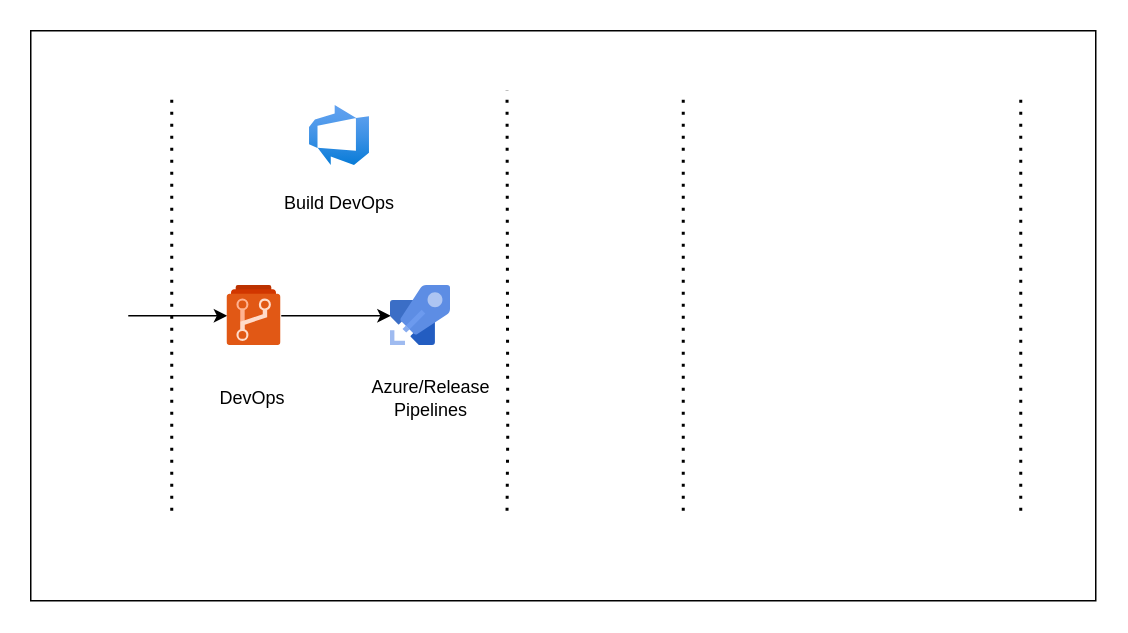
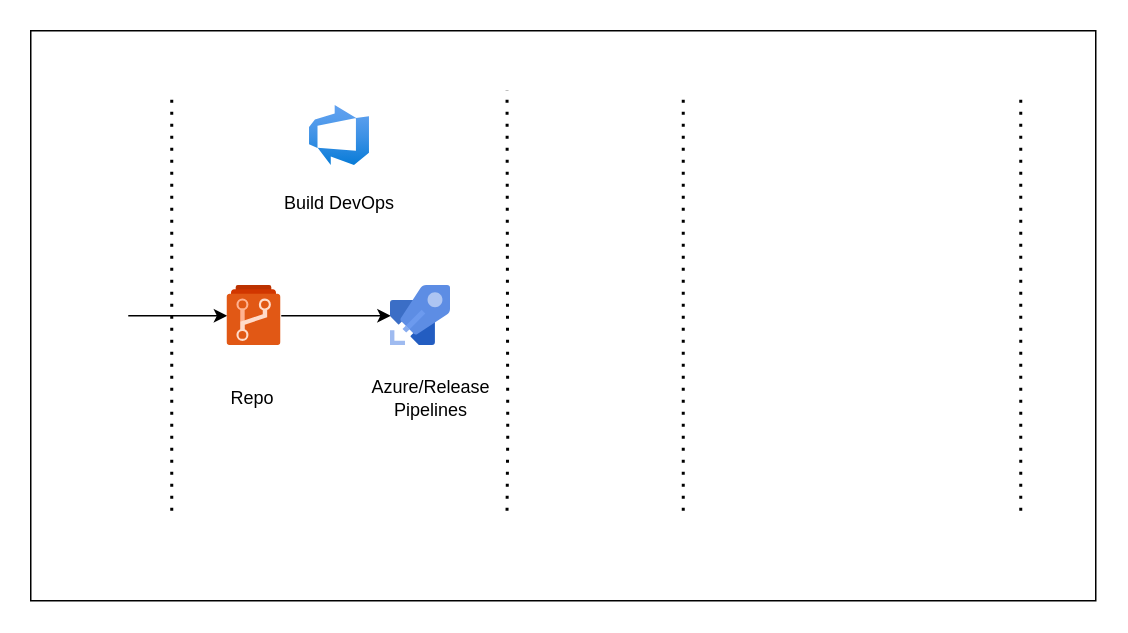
- <mxCell id="14" value="DevOps" style="text;html=1;strokeColor=none;fillColor=none;align=center;verticalAlign=middle;whiteSpace=wrap;rounded=0;" vertex="1" parent="1"><mxGeometry x="121" y="250" width="94" height="30" as="geometry" /></mxCell>
+ <mxCell id="14" value="Repo" style="text;html=1;strokeColor=none;fillColor=none;align=center;verticalAlign=middle;whiteSpace=wrap;rounded=0;" vertex="1" parent="1"><mxGeometry x="121" y="250" width="94" height="30" as="geometry" /></mxCell>
